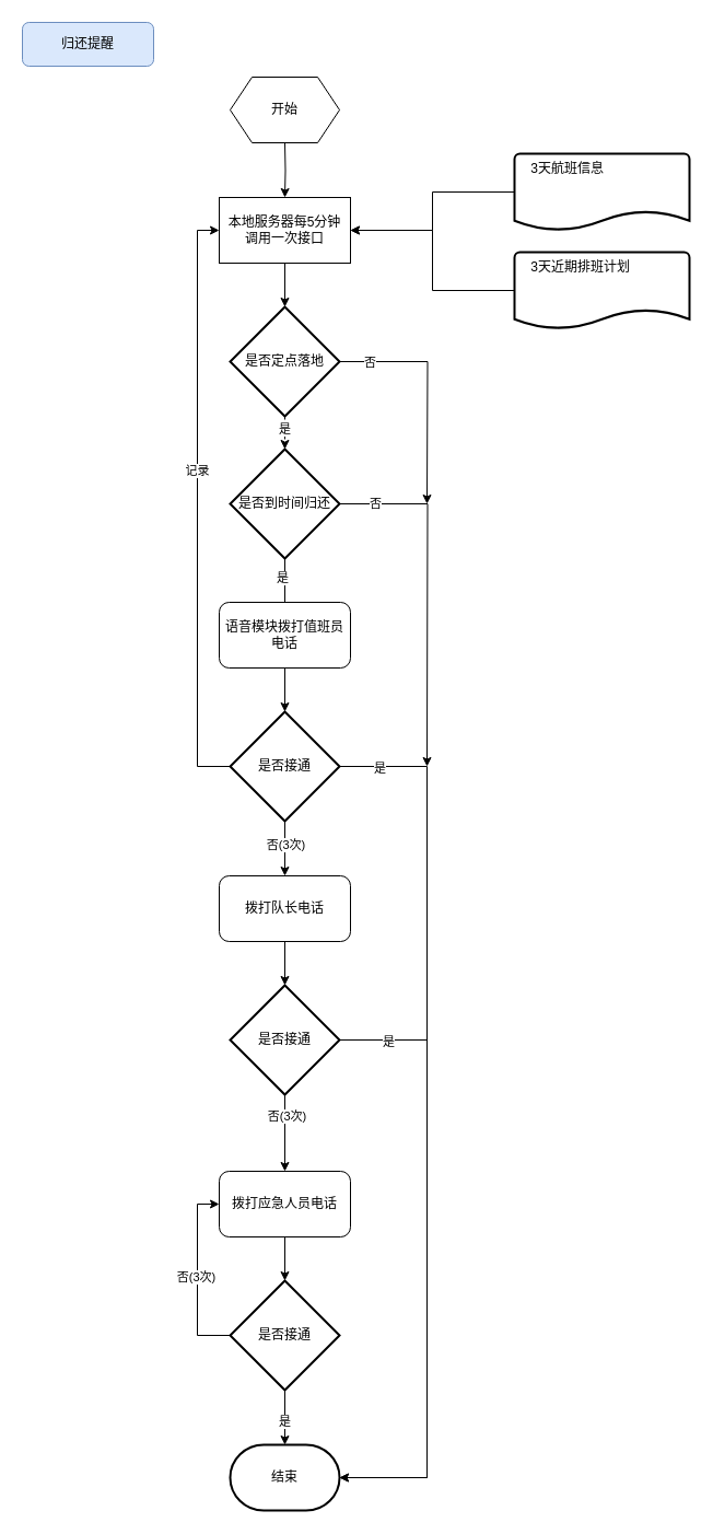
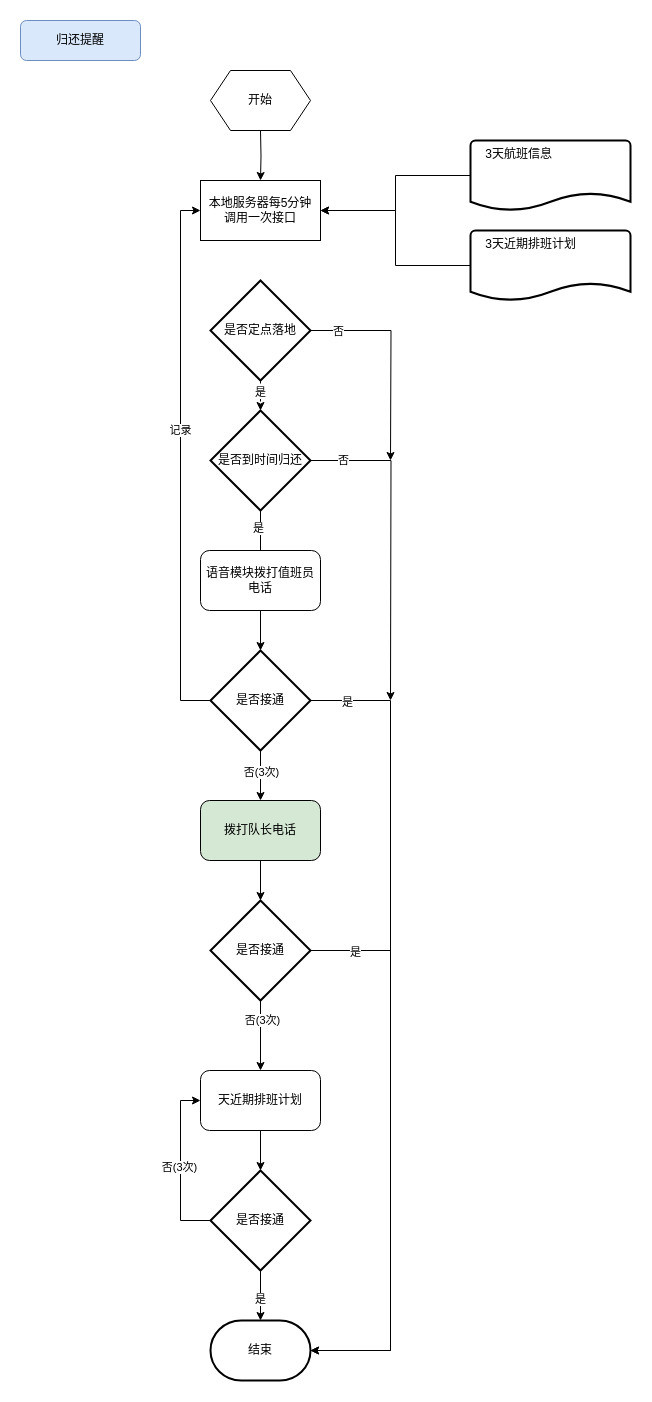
- <mxCell id="4" value="" style="edgeStyle=orthogonalEdgeStyle;rounded=0;orthogonalLoop=1;jettySize=auto;html=1;" edge="1" parent="1" source="5" target="12"><mxGeometry relative="1" as="geometry" /></mxCell>
- <mxCell id="19" value="拨打队长电话" style="rounded=1;whiteSpace=wrap;html=1;" vertex="1" parent="1"><mxGeometry x="200" y="800" width="120" height="60" as="geometry" /></mxCell>
+ <mxCell id="19" value="拨打队长电话" style="rounded=1;whiteSpace=wrap;html=1;fillColor=#d5e8d4;" vertex="1" parent="1"><mxGeometry x="200" y="800" width="120" height="60" as="geometry" /></mxCell>
- <mxCell id="26" value="拨打应急人员电话" style="rounded=1;whiteSpace=wrap;html=1;" vertex="1" parent="1"><mxGeometry x="200" y="1070" width="120" height="60" as="geometry" /></mxCell>
+ <mxCell id="26" value="天近期排班计划" style="rounded=1;whiteSpace=wrap;html=1;" vertex="1" parent="1"><mxGeometry x="200" y="1070" width="120" height="60" as="geometry" /></mxCell>
